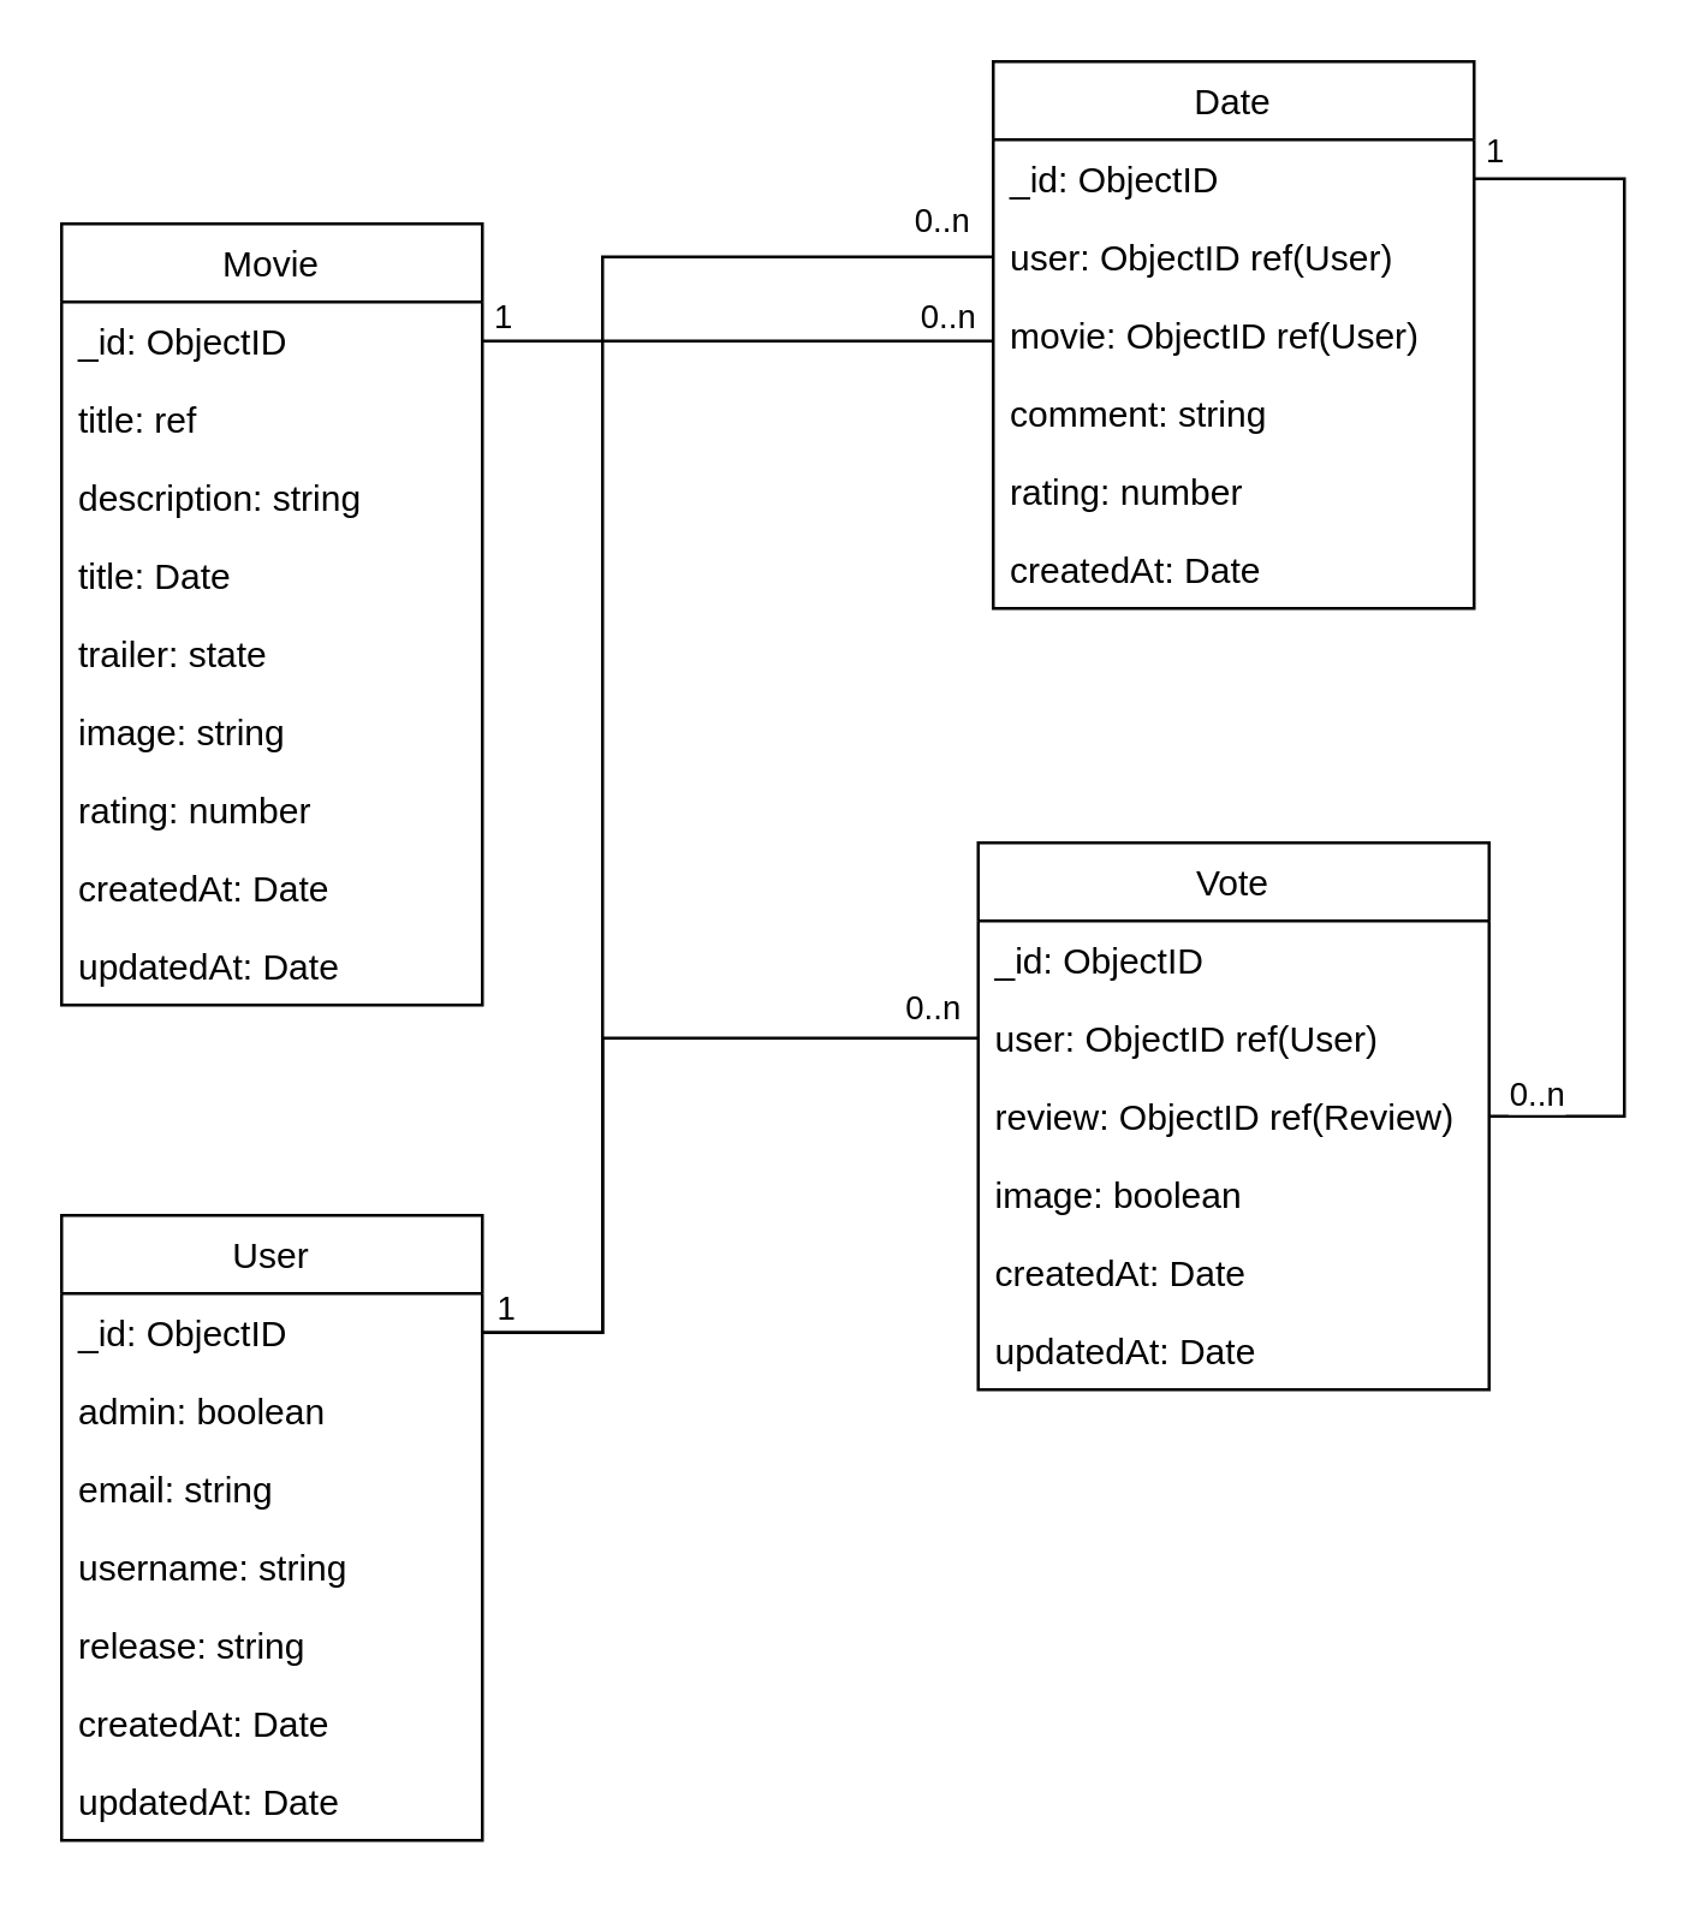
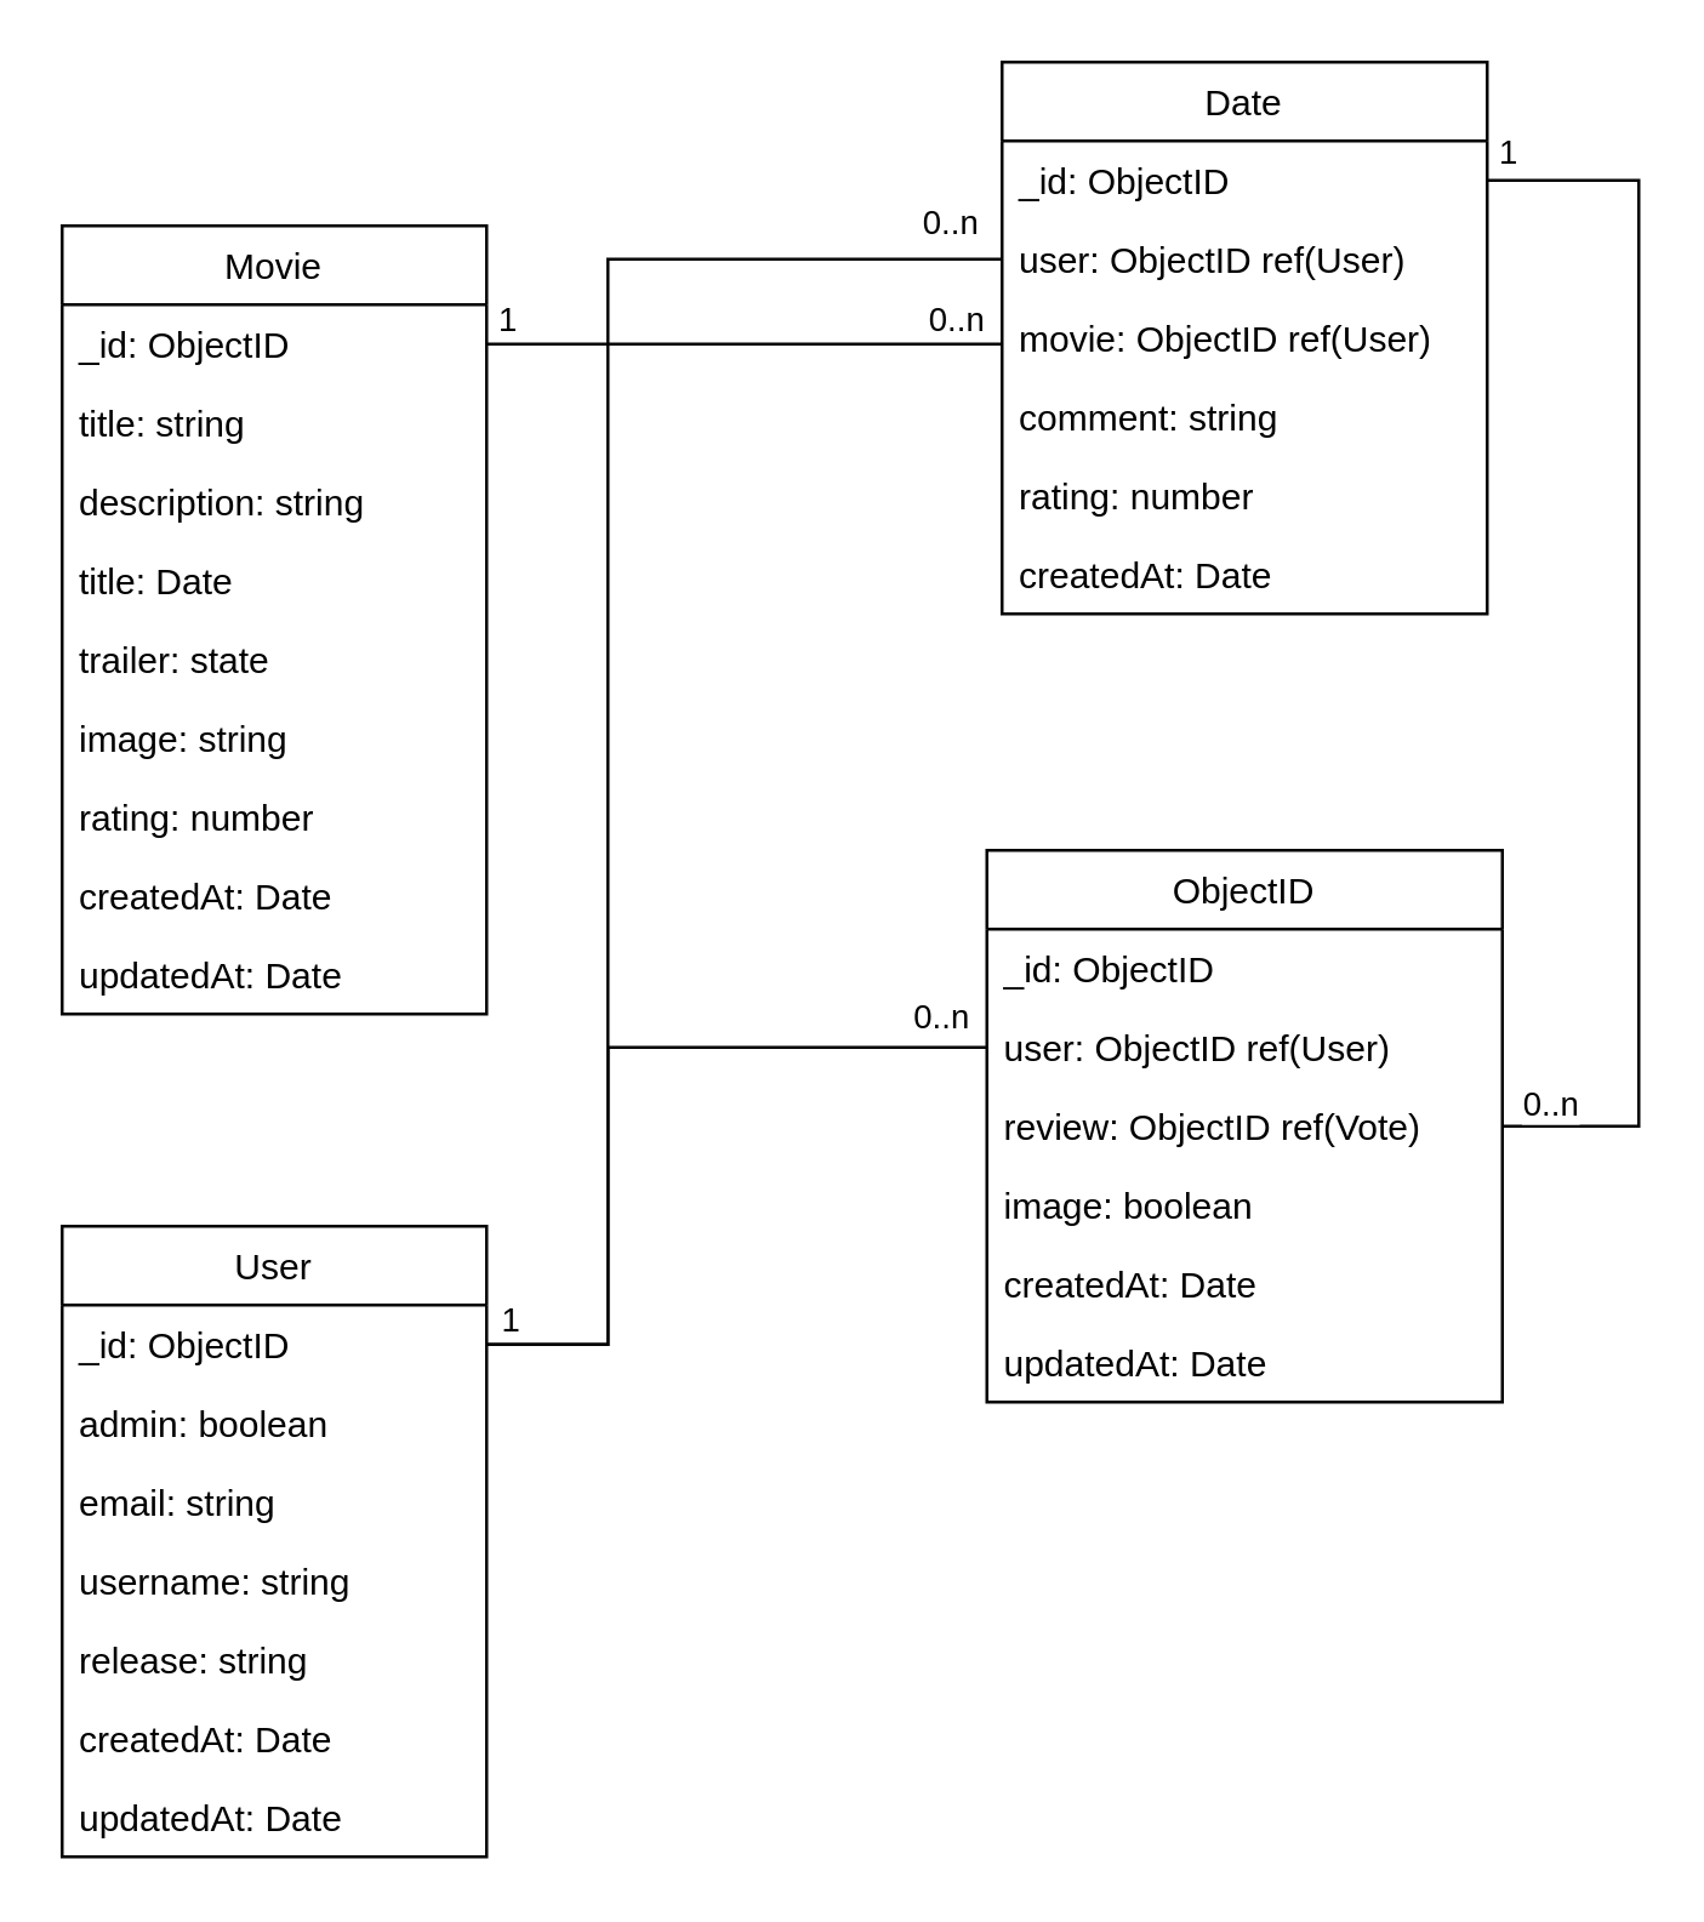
- <mxCell id="4" value="title: ref" style="text;strokeColor=none;fillColor=none;align=left;verticalAlign=top;spacingLeft=4;spacingRight=4;overflow=hidden;rotatable=0;points=[[0,0.5],[1,0.5]];portConstraint=eastwest;" parent="2" vertex="1"><mxGeometry y="52" width="140" height="26" as="geometry" /></mxCell>
+ <mxCell id="4" value="title: string" style="text;strokeColor=none;fillColor=none;align=left;verticalAlign=top;spacingLeft=4;spacingRight=4;overflow=hidden;rotatable=0;points=[[0,0.5],[1,0.5]];portConstraint=eastwest;" parent="2" vertex="1"><mxGeometry y="52" width="140" height="26" as="geometry" /></mxCell>
- <mxCell id="27" value="Vote" style="swimlane;fontStyle=0;childLayout=stackLayout;horizontal=1;startSize=26;fillColor=none;horizontalStack=0;resizeParent=1;resizeParentMax=0;resizeLast=0;collapsible=1;marginBottom=0;" vertex="1" parent="1"><mxGeometry x="325" y="280" width="170" height="182" as="geometry" /></mxCell>
+ <mxCell id="27" value="ObjectID" style="swimlane;fontStyle=0;childLayout=stackLayout;horizontal=1;startSize=26;fillColor=none;horizontalStack=0;resizeParent=1;resizeParentMax=0;resizeLast=0;collapsible=1;marginBottom=0;" vertex="1" parent="1"><mxGeometry x="325" y="280" width="170" height="182" as="geometry" /></mxCell>
- <mxCell id="30" value="review: ObjectID ref(Review)" style="text;strokeColor=none;fillColor=none;align=left;verticalAlign=top;spacingLeft=4;spacingRight=4;overflow=hidden;rotatable=0;points=[[0,0.5],[1,0.5]];portConstraint=eastwest;" vertex="1" parent="27"><mxGeometry y="78" width="170" height="26" as="geometry" /></mxCell>
+ <mxCell id="30" value="review: ObjectID ref(Vote)" style="text;strokeColor=none;fillColor=none;align=left;verticalAlign=top;spacingLeft=4;spacingRight=4;overflow=hidden;rotatable=0;points=[[0,0.5],[1,0.5]];portConstraint=eastwest;" vertex="1" parent="27"><mxGeometry y="78" width="170" height="26" as="geometry" /></mxCell>
